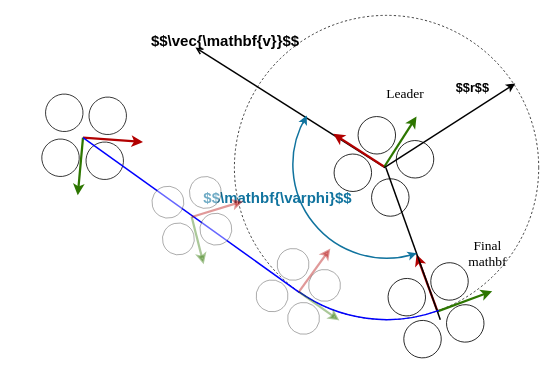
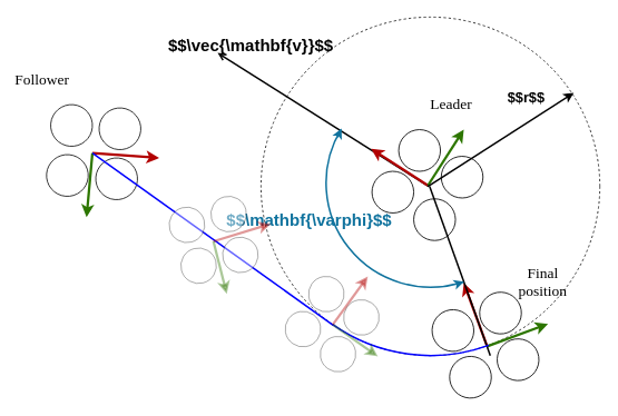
+ <mxCell id="34" value="Follower" style="text;html=1;strokeColor=none;fillColor=none;align=center;verticalAlign=middle;whiteSpace=wrap;rounded=0;fontSize=18;fontFamily=CMU serif;" vertex="1" parent="1"><mxGeometry x="20" y="80" width="60" height="30" as="geometry" /></mxCell>
- <mxCell id="3" value="Final mathbf" style="text;html=1;strokeColor=none;fillColor=none;align=center;verticalAlign=middle;whiteSpace=wrap;rounded=0;fontSize=18;fontFamily=CMU serif;" vertex="1" parent="1"><mxGeometry x="620" y="323" width="60" height="30" as="geometry" /></mxCell>
+ <mxCell id="3" value="Final position" style="text;html=1;strokeColor=none;fillColor=none;align=center;verticalAlign=middle;whiteSpace=wrap;rounded=0;fontSize=18;fontFamily=CMU serif;" vertex="1" parent="1"><mxGeometry x="620" y="323" width="60" height="30" as="geometry" /></mxCell>
